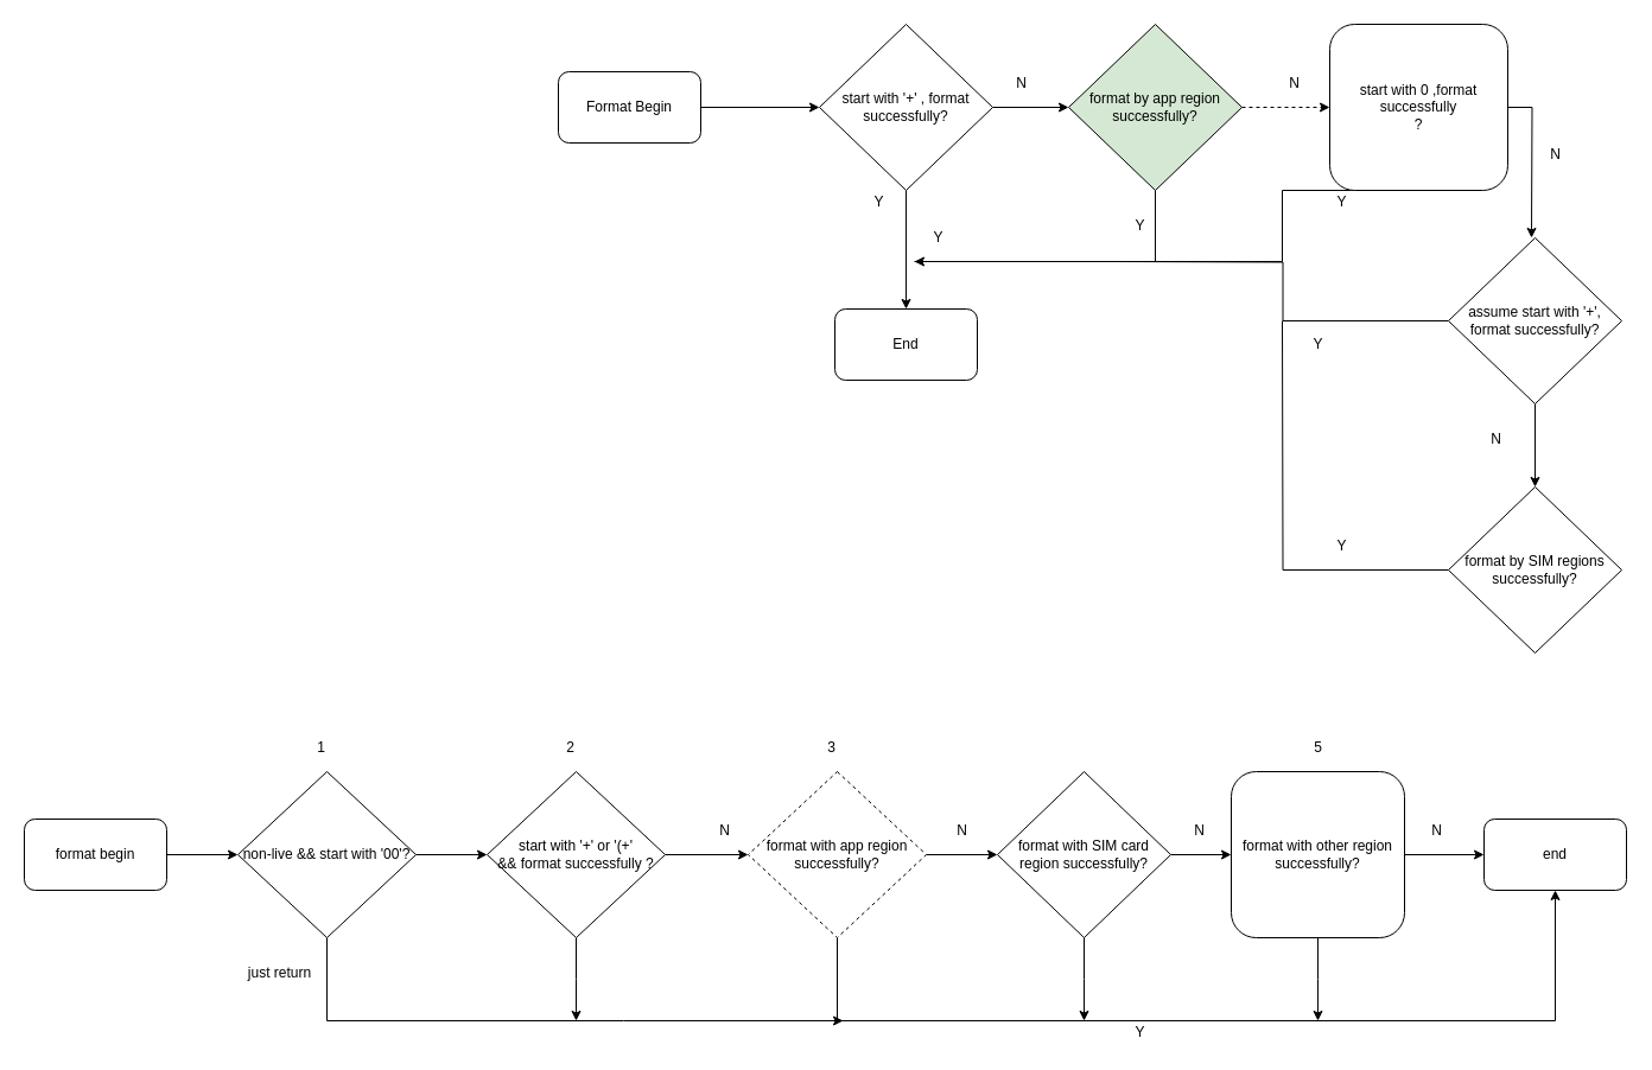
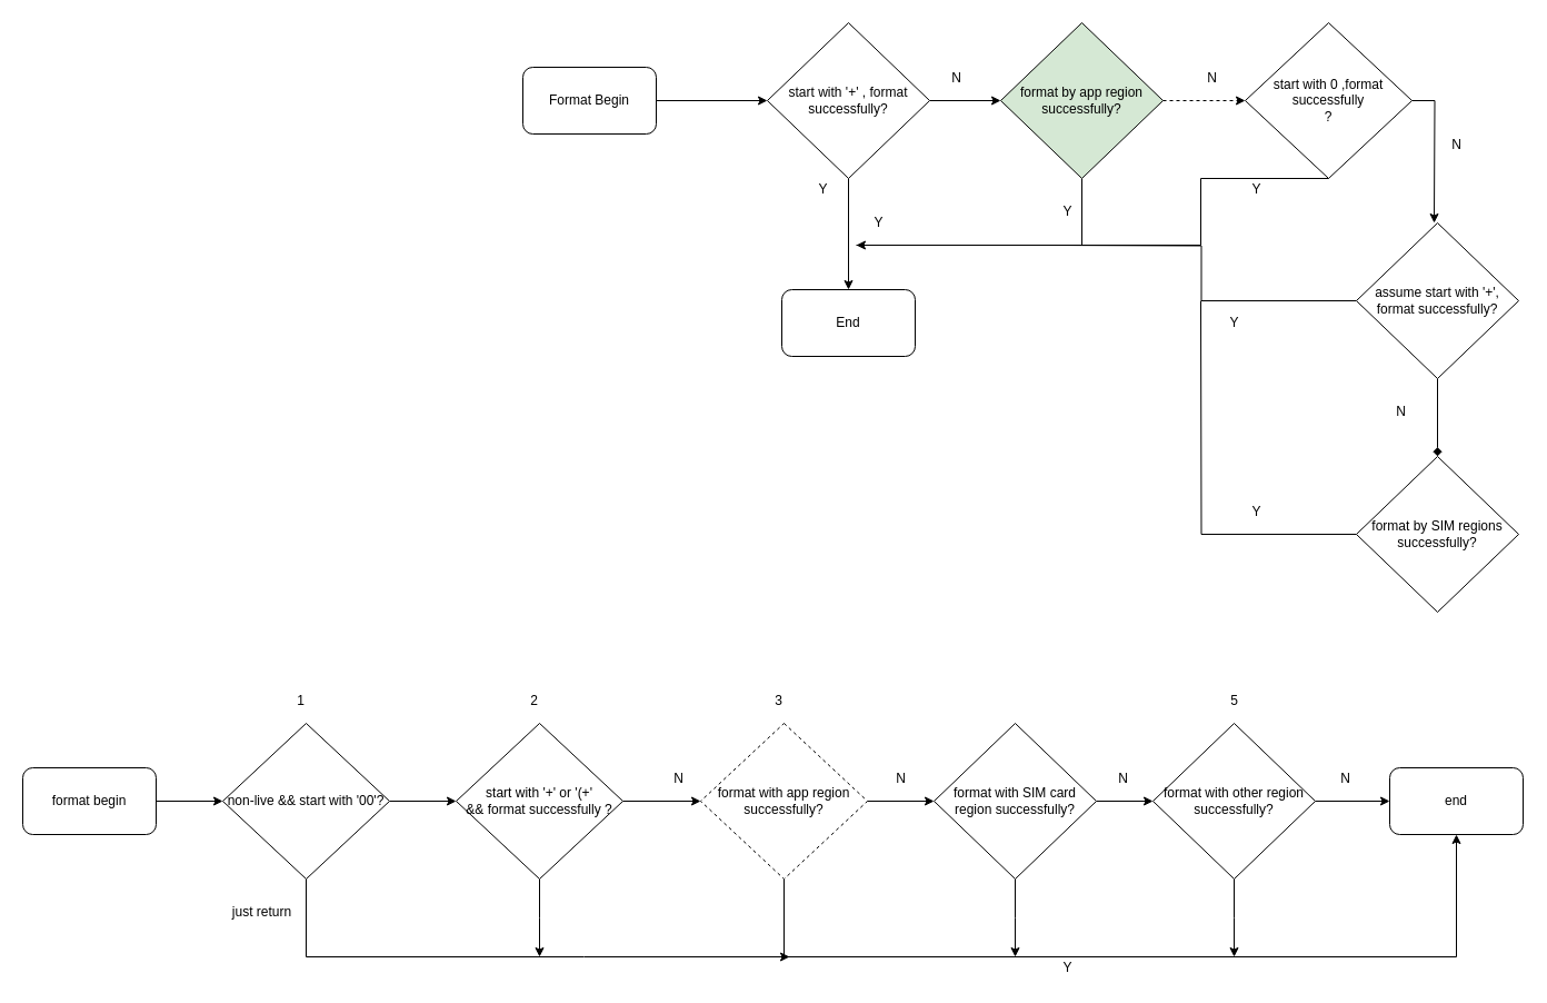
- <mxCell id="12" value="start with 0 ,format successfully&lt;br&gt;?" style="whiteSpace=wrap;html=1;rounded=1;" parent="1" vertex="1"><mxGeometry x="1120" y="20" width="150" height="140" as="geometry" /></mxCell>
+ <mxCell id="12" value="start with 0 ,format successfully&lt;br&gt;?" style="rhombus;whiteSpace=wrap;html=1;" parent="1" vertex="1"><mxGeometry x="1120" y="20" width="150" height="140" as="geometry" /></mxCell>
- <mxCell id="14" style="edgeStyle=orthogonalEdgeStyle;rounded=0;orthogonalLoop=1;jettySize=auto;html=1;endArrow=classic;endFill=1;" parent="1" source="15" target="25" edge="1"><mxGeometry relative="1" as="geometry" /></mxCell>
+ <mxCell id="14" style="edgeStyle=orthogonalEdgeStyle;rounded=0;orthogonalLoop=1;jettySize=auto;html=1;endArrow=diamond;endFill=1;" parent="1" source="15" target="25" edge="1"><mxGeometry relative="1" as="geometry" /></mxCell>
- <mxCell id="39" value="format with other region successfully?" style="whiteSpace=wrap;html=1;rounded=1;" parent="1" vertex="1"><mxGeometry x="1037" y="650" width="146" height="140" as="geometry" /></mxCell>
+ <mxCell id="39" value="format with other region successfully?" style="rhombus;whiteSpace=wrap;html=1;" parent="1" vertex="1"><mxGeometry x="1037" y="650" width="146" height="140" as="geometry" /></mxCell>
